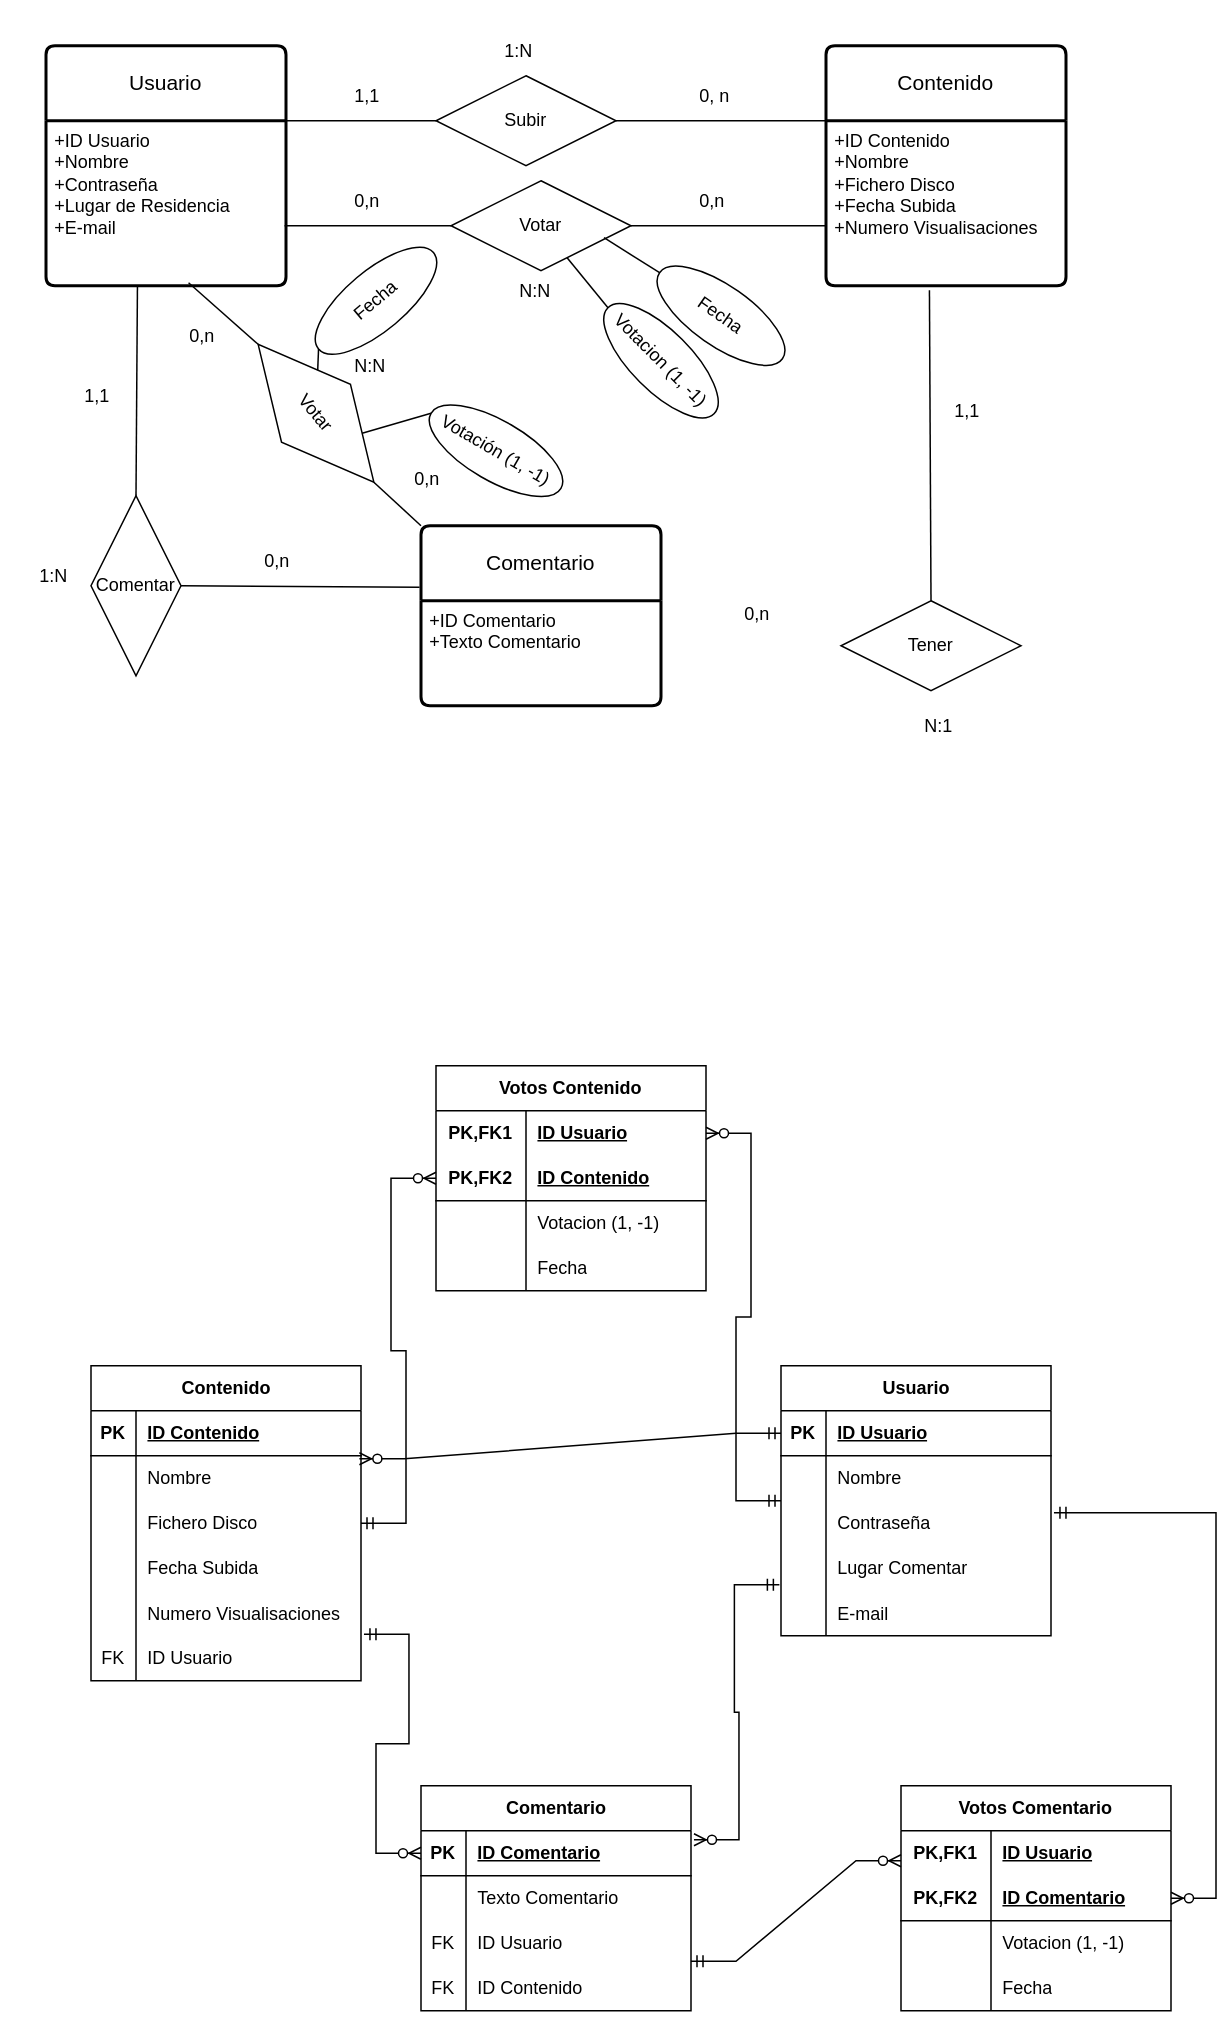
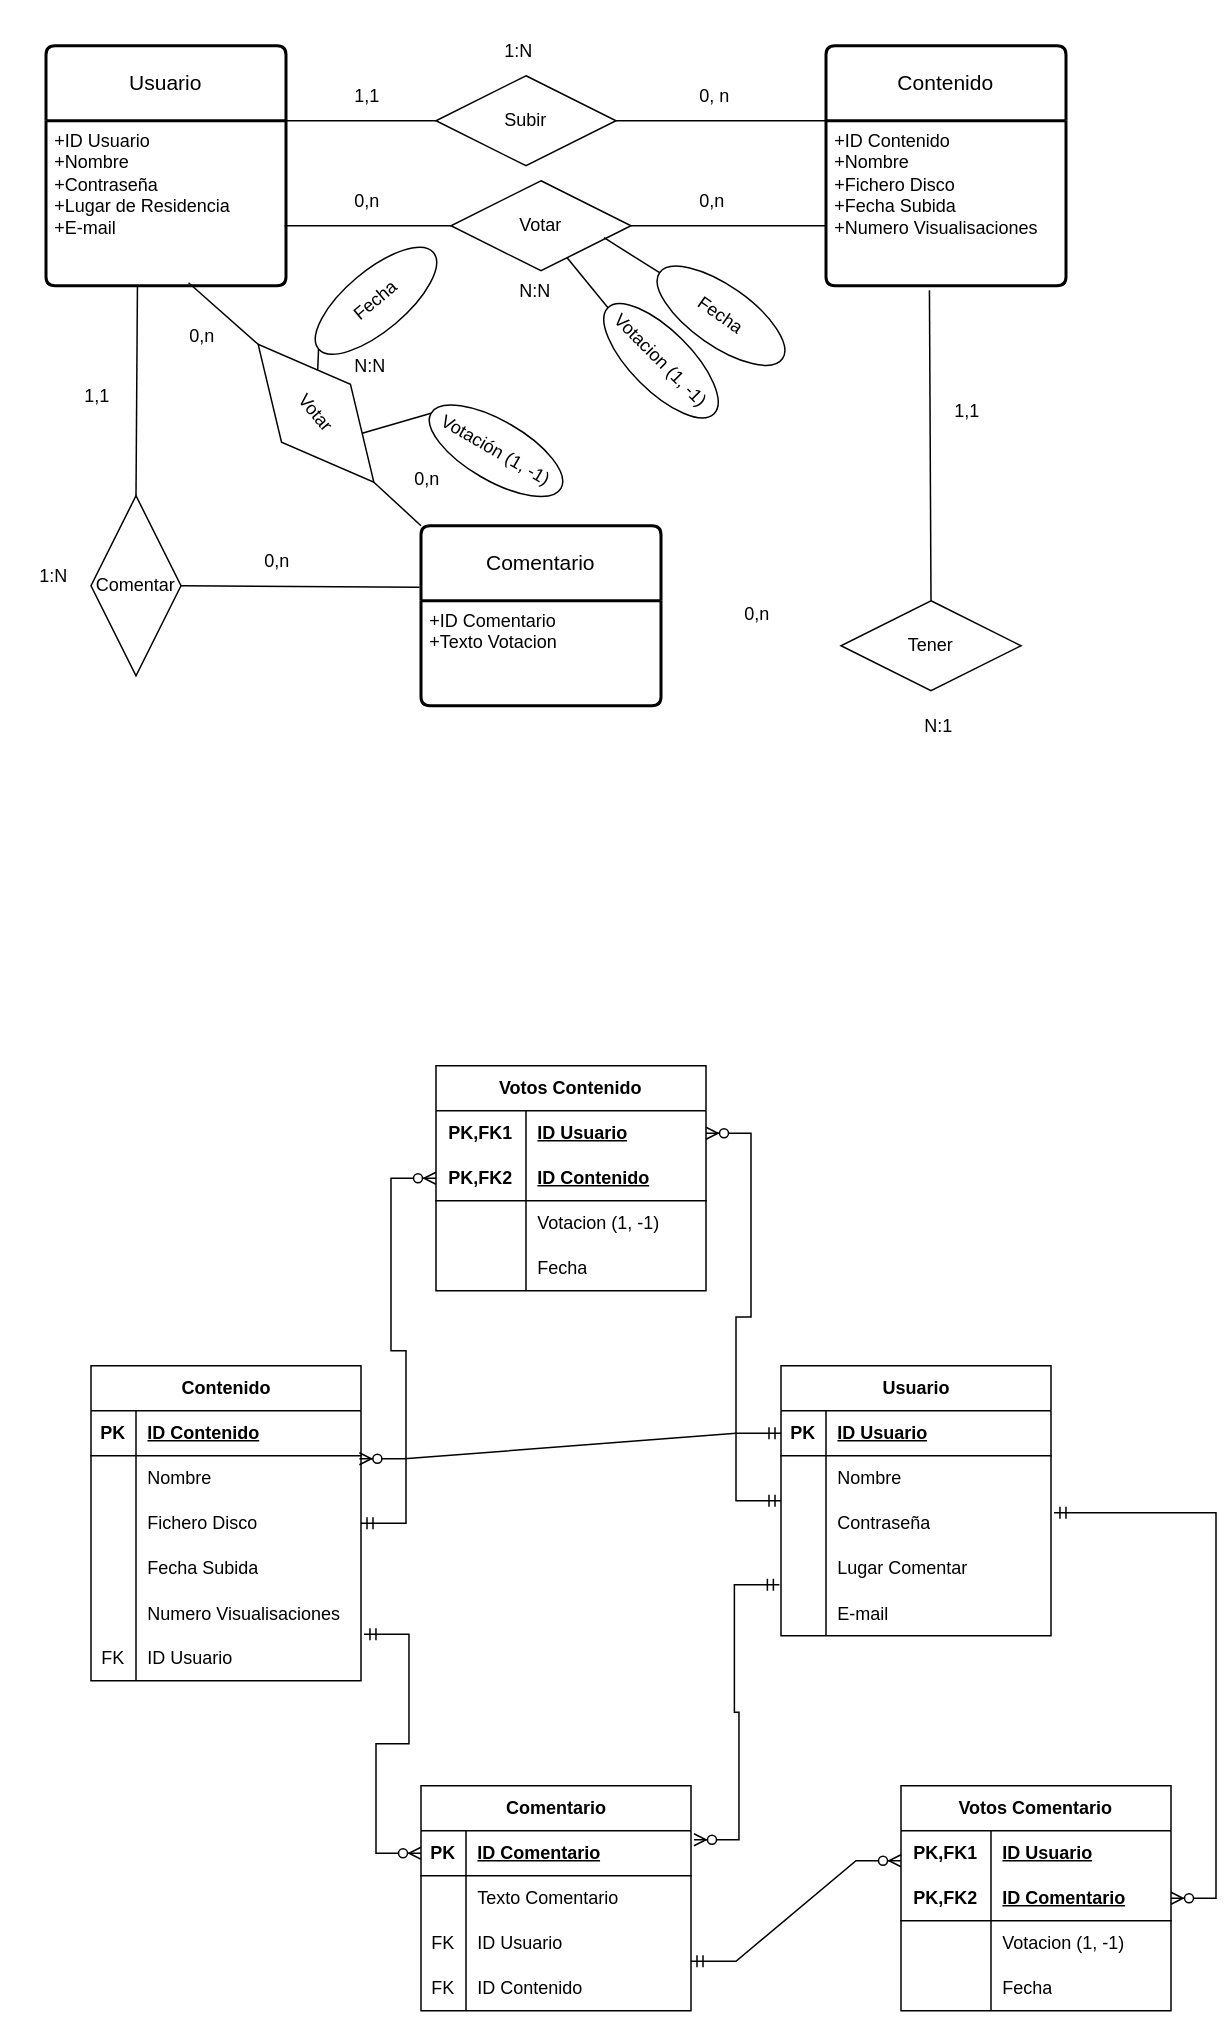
- <mxCell id="7" value="+ID Comentario&lt;br&gt;+Texto Comentario" style="align=left;strokeColor=none;fillColor=none;spacingLeft=4;fontSize=12;verticalAlign=top;resizable=0;rotatable=0;part=1;html=1;" vertex="1" parent="6"><mxGeometry y="50" width="160" height="70" as="geometry" /></mxCell>
+ <mxCell id="7" value="+ID Comentario&lt;br&gt;+Texto Votacion" style="align=left;strokeColor=none;fillColor=none;spacingLeft=4;fontSize=12;verticalAlign=top;resizable=0;rotatable=0;part=1;html=1;" vertex="1" parent="6"><mxGeometry y="50" width="160" height="70" as="geometry" /></mxCell>
